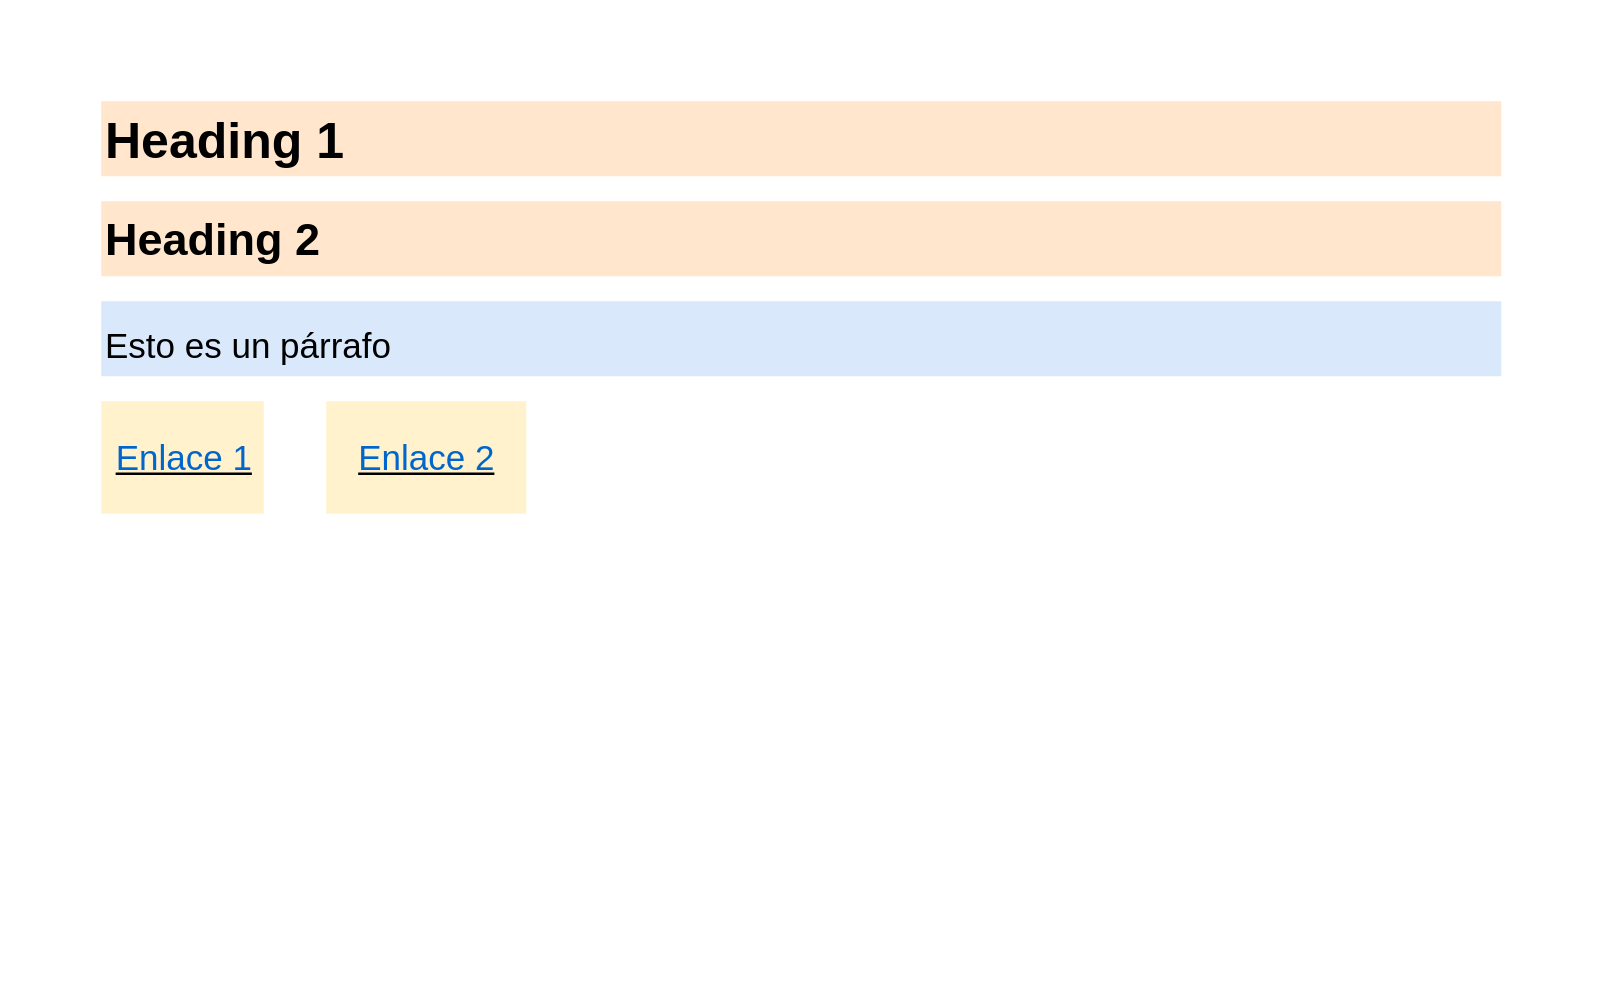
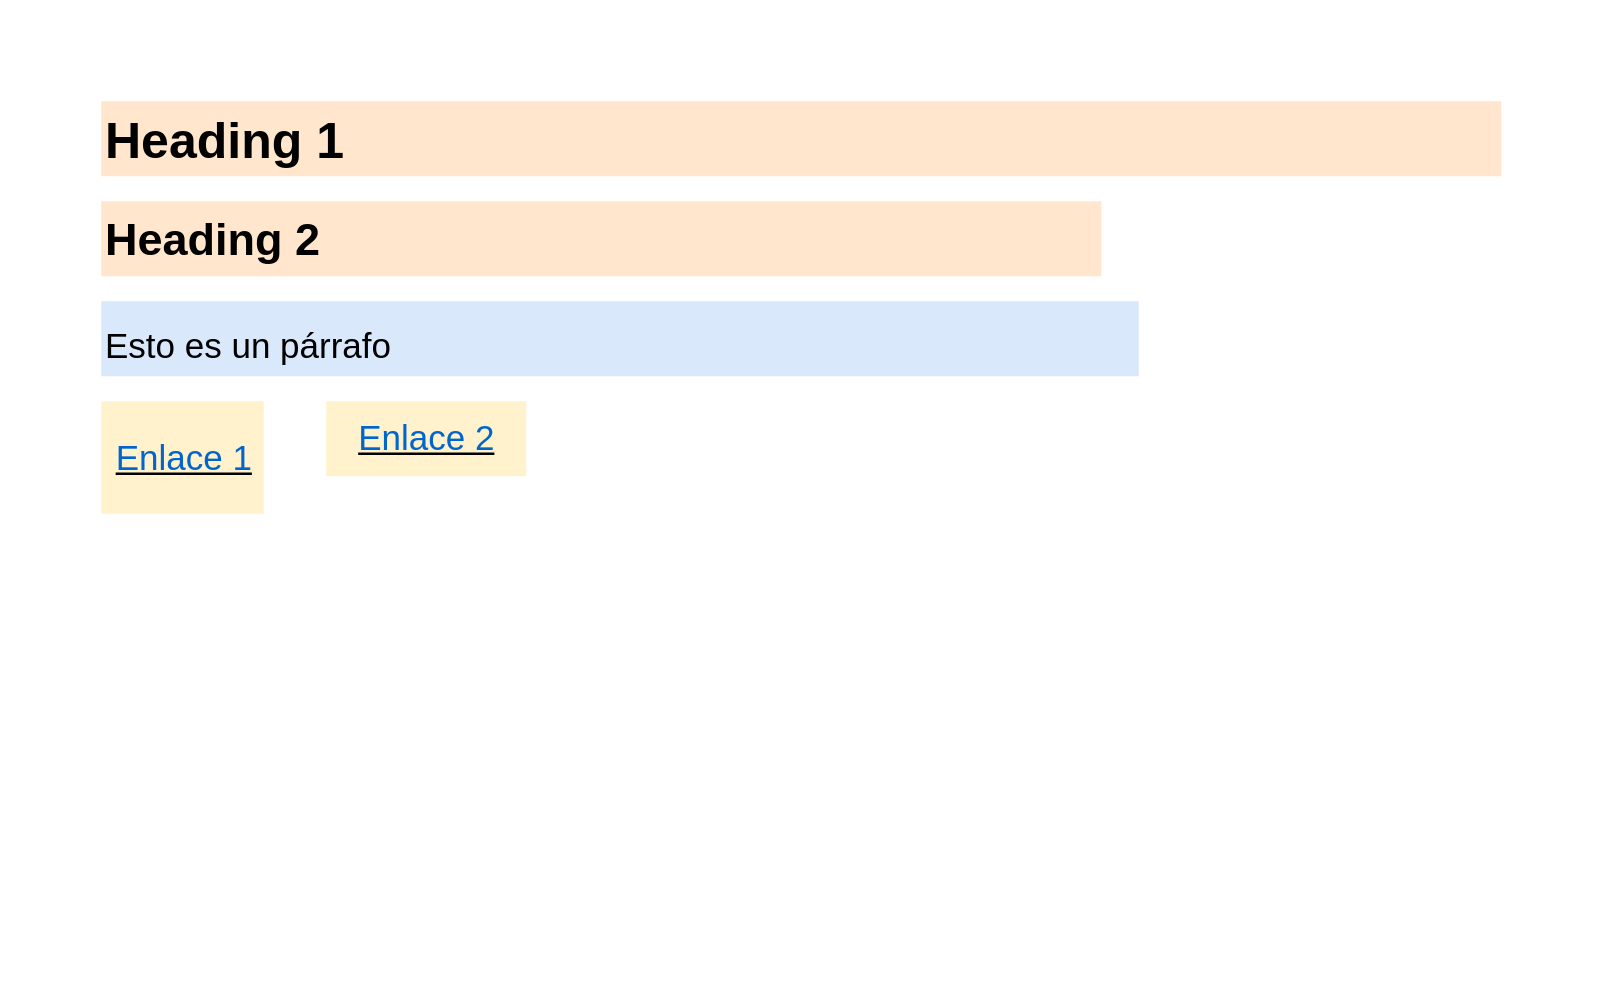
- <mxCell id="7" value="&lt;b style=&quot;color: rgb(0, 0, 0); font-family: Helvetica; font-style: normal; font-variant-ligatures: normal; font-variant-caps: normal; letter-spacing: normal; orphans: 2; text-indent: 0px; text-transform: none; widows: 2; word-spacing: 0px; -webkit-text-stroke-width: 0px; text-decoration-thickness: initial; text-decoration-style: initial; text-decoration-color: initial; font-size: 18px; background-color: rgb(255, 230, 204);&quot;&gt;Heading 2&lt;/b&gt;" style="text;html=1;strokeColor=none;fillColor=#ffe6cc;align=left;verticalAlign=middle;whiteSpace=wrap;rounded=0;fontSize=20;" parent="1" vertex="1"><mxGeometry x="40" y="80" width="560" height="30" as="geometry" /></mxCell>
+ <mxCell id="7" value="&lt;b style=&quot;color: rgb(0, 0, 0); font-family: Helvetica; font-style: normal; font-variant-ligatures: normal; font-variant-caps: normal; letter-spacing: normal; orphans: 2; text-indent: 0px; text-transform: none; widows: 2; word-spacing: 0px; -webkit-text-stroke-width: 0px; text-decoration-thickness: initial; text-decoration-style: initial; text-decoration-color: initial; font-size: 18px; background-color: rgb(255, 230, 204);&quot;&gt;Heading 2&lt;/b&gt;" style="text;html=1;strokeColor=none;fillColor=#ffe6cc;align=left;verticalAlign=middle;whiteSpace=wrap;rounded=0;fontSize=20;" parent="1" vertex="1"><mxGeometry x="40" y="80" width="400" height="30" as="geometry" /></mxCell>
- <mxCell id="5" value="&lt;span style=&quot;font-size: 14px;&quot;&gt;Esto es un párrafo&lt;/span&gt;" style="text;html=1;strokeColor=none;fillColor=#dae8fc;align=left;verticalAlign=middle;whiteSpace=wrap;rounded=0;fontSize=20;" parent="1" vertex="1"><mxGeometry x="40" y="120" width="560" height="30" as="geometry" /></mxCell>
+ <mxCell id="5" value="&lt;span style=&quot;font-size: 14px;&quot;&gt;Esto es un párrafo&lt;/span&gt;" style="text;html=1;strokeColor=none;fillColor=#dae8fc;align=left;verticalAlign=middle;whiteSpace=wrap;rounded=0;fontSize=20;" parent="1" vertex="1"><mxGeometry x="40" y="120" width="415" height="30" as="geometry" /></mxCell>
- <mxCell id="4" value="&lt;u&gt;&lt;font color=&quot;#0066cc&quot;&gt;Enlace 2&lt;/font&gt;&lt;/u&gt;" style="text;html=1;align=center;verticalAlign=middle;resizable=0;points=[];autosize=1;strokeColor=none;fillColor=#fff2cc;fontSize=14;" parent="1" vertex="1"><mxGeometry x="130" y="160" width="80" height="45" as="geometry" /></mxCell>
+ <mxCell id="4" value="&lt;u&gt;&lt;font color=&quot;#0066cc&quot;&gt;Enlace 2&lt;/font&gt;&lt;/u&gt;" style="text;html=1;align=center;verticalAlign=middle;resizable=0;points=[];autosize=1;strokeColor=none;fillColor=#fff2cc;fontSize=14;" parent="1" vertex="1"><mxGeometry x="130" y="160" width="80" height="30" as="geometry" /></mxCell>
